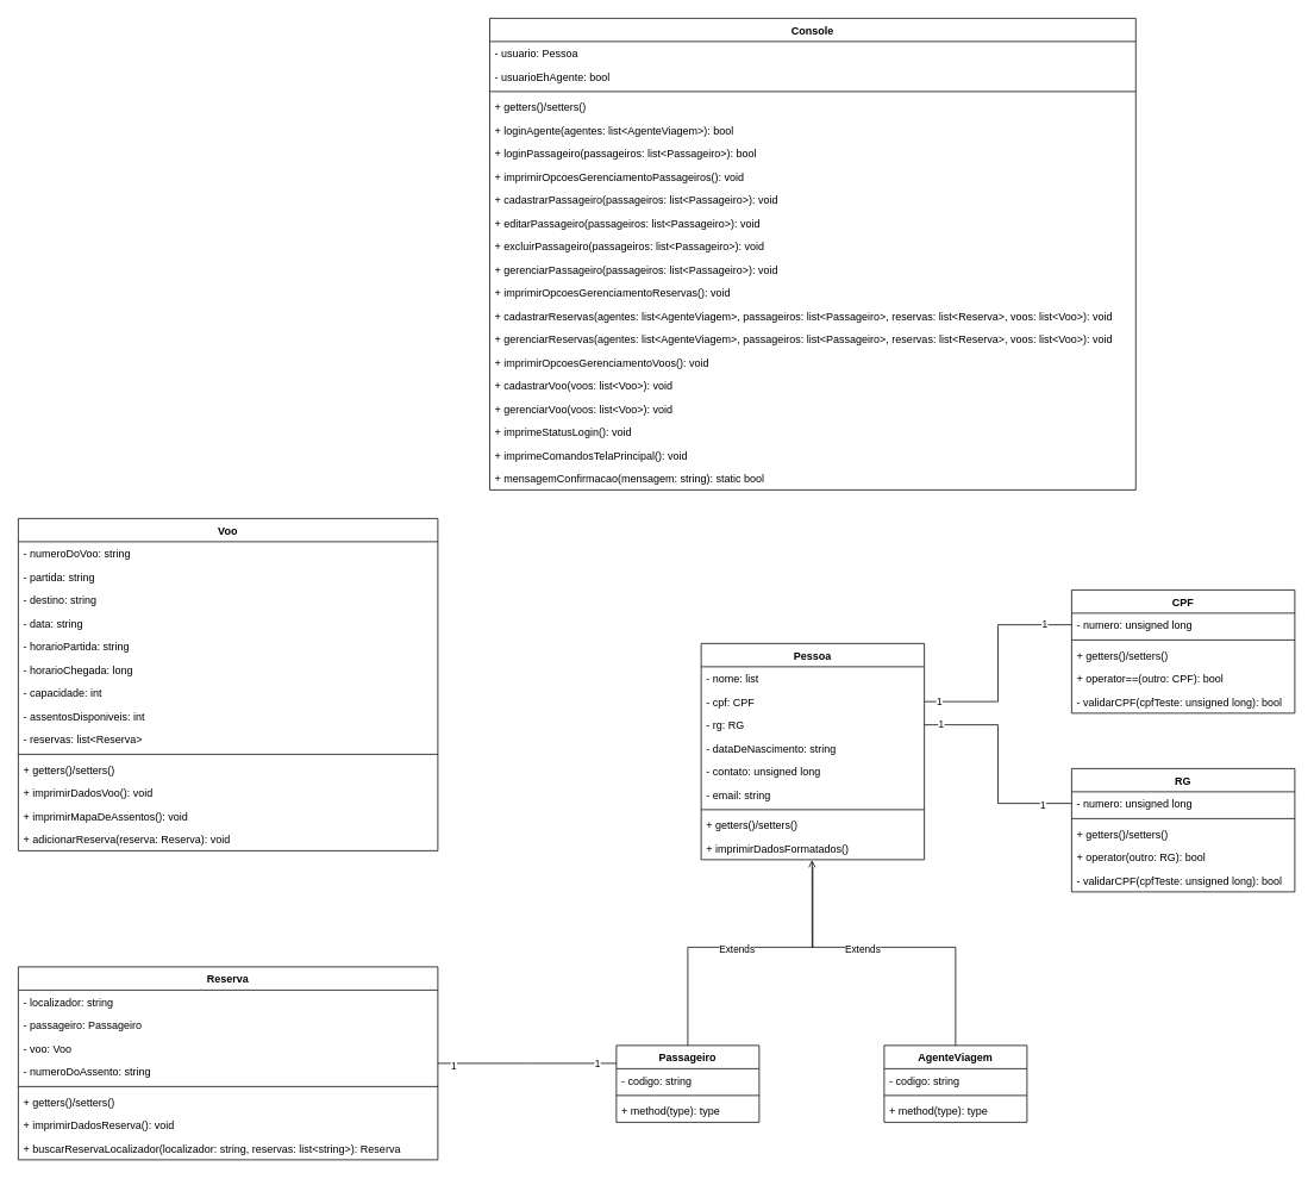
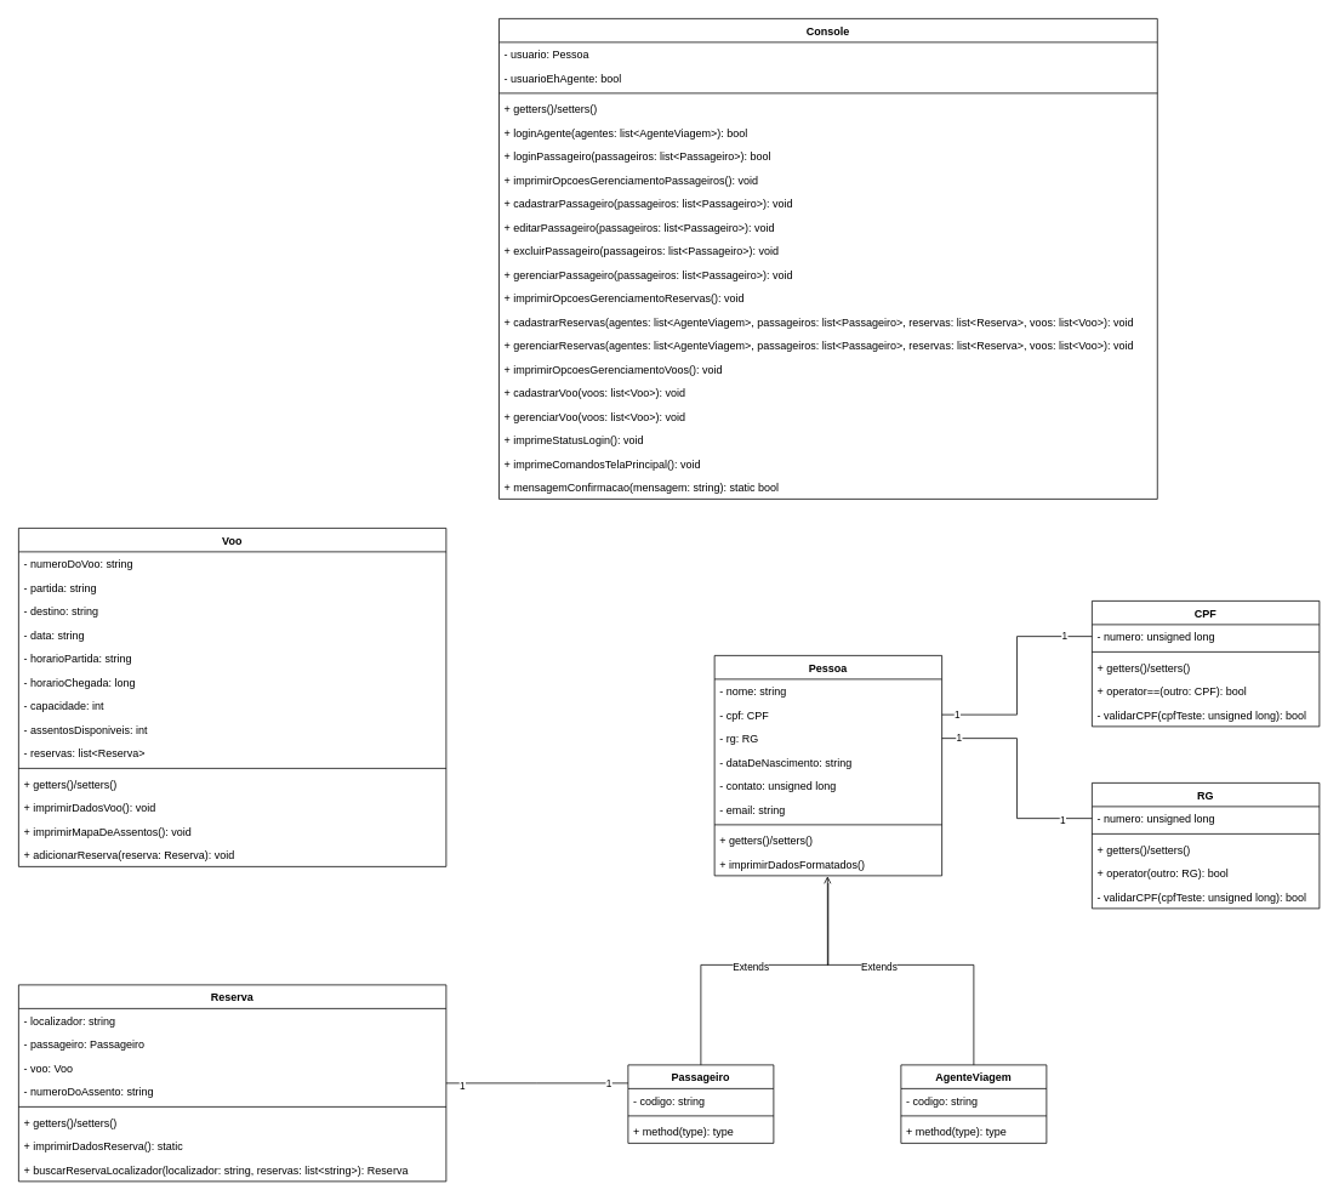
- <mxCell id="9" value="- nome: list" style="text;strokeColor=none;fillColor=none;align=left;verticalAlign=top;spacingLeft=4;spacingRight=4;overflow=hidden;rotatable=0;points=[[0,0.5],[1,0.5]];portConstraint=eastwest;" parent="8" vertex="1"><mxGeometry y="26" width="250" height="26" as="geometry" /></mxCell>
+ <mxCell id="9" value="- nome: string" style="text;strokeColor=none;fillColor=none;align=left;verticalAlign=top;spacingLeft=4;spacingRight=4;overflow=hidden;rotatable=0;points=[[0,0.5],[1,0.5]];portConstraint=eastwest;" parent="8" vertex="1"><mxGeometry y="26" width="250" height="26" as="geometry" /></mxCell>
- <mxCell id="52" value="+ imprimirDadosReserva(): void" style="text;strokeColor=none;fillColor=none;align=left;verticalAlign=top;spacingLeft=4;spacingRight=4;overflow=hidden;rotatable=0;points=[[0,0.5],[1,0.5]];portConstraint=eastwest;" parent="45" vertex="1"><mxGeometry y="164" width="470" height="26" as="geometry" /></mxCell>
+ <mxCell id="52" value="+ imprimirDadosReserva(): static" style="text;strokeColor=none;fillColor=none;align=left;verticalAlign=top;spacingLeft=4;spacingRight=4;overflow=hidden;rotatable=0;points=[[0,0.5],[1,0.5]];portConstraint=eastwest;" parent="45" vertex="1"><mxGeometry y="164" width="470" height="26" as="geometry" /></mxCell>
